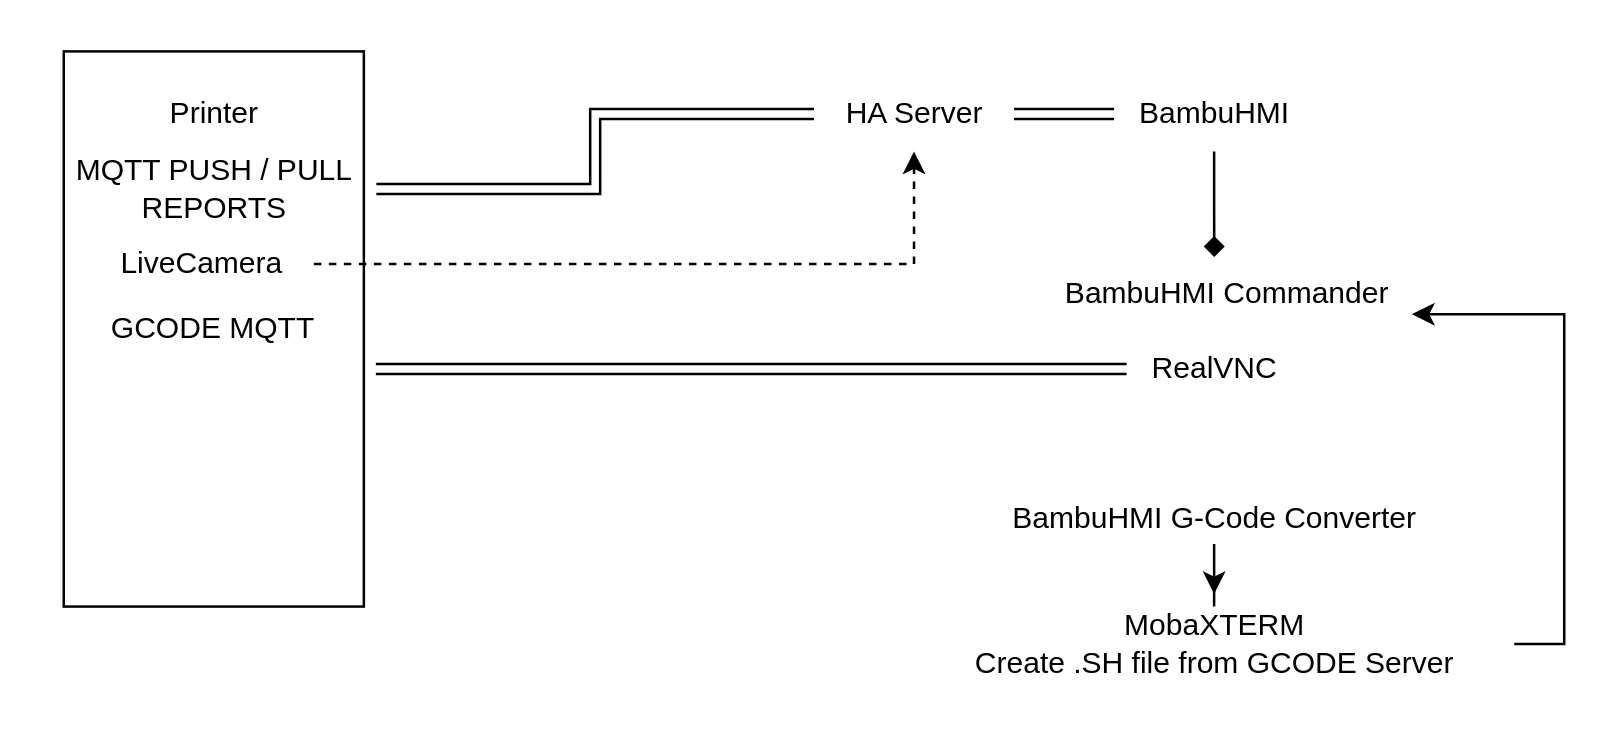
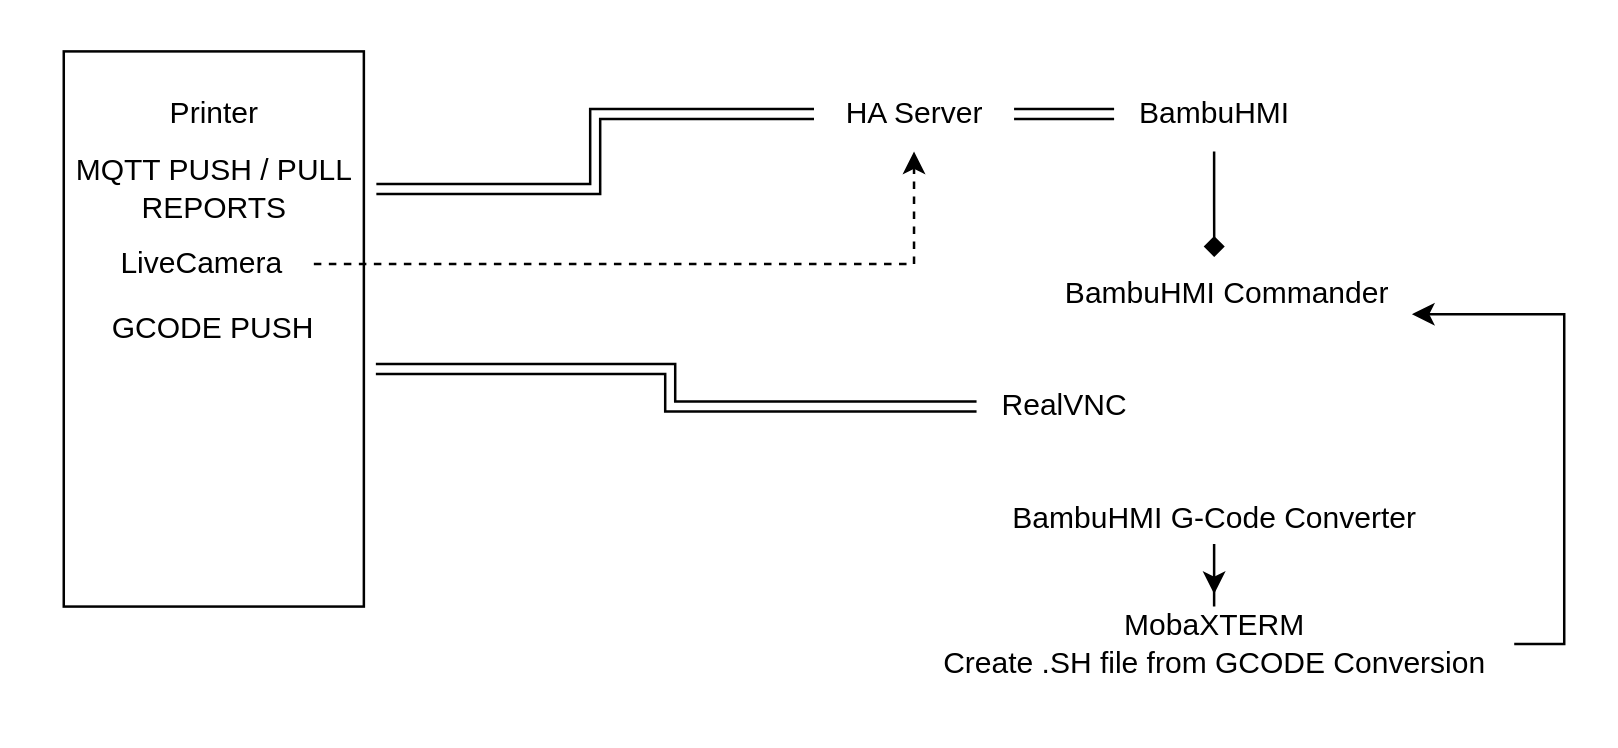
- <mxCell id="2" value="GCODE MQTT" style="rounded=0;whiteSpace=wrap;html=1;" vertex="1" parent="1"><mxGeometry x="25" y="20" width="120" height="222" as="geometry" /></mxCell>
+ <mxCell id="2" value="GCODE PUSH" style="rounded=0;whiteSpace=wrap;html=1;" vertex="1" parent="1"><mxGeometry x="25" y="20" width="120" height="222" as="geometry" /></mxCell>
- <mxCell id="10" value="RealVNC" style="text;html=1;align=center;verticalAlign=middle;resizable=0;points=[];autosize=1;strokeColor=none;fillColor=none;" vertex="1" parent="1"><mxGeometry x="450" y="132" width="70" height="30" as="geometry" /></mxCell>
+ <mxCell id="10" value="RealVNC" style="text;html=1;align=center;verticalAlign=middle;resizable=0;points=[];autosize=1;strokeColor=none;fillColor=none;" vertex="1" parent="1"><mxGeometry x="390" y="147" width="70" height="30" as="geometry" /></mxCell>
- <mxCell id="11" value="MobaXTERM&lt;div&gt;Create .SH file from GCODE Server&lt;/div&gt;" style="text;html=1;align=center;verticalAlign=middle;resizable=0;points=[];autosize=1;strokeColor=none;fillColor=none;" vertex="1" parent="1"><mxGeometry x="365" y="237" width="240" height="40" as="geometry" /></mxCell>
+ <mxCell id="11" value="MobaXTERM&lt;div&gt;Create .SH file from GCODE Conversion&lt;/div&gt;" style="text;html=1;align=center;verticalAlign=middle;resizable=0;points=[];autosize=1;strokeColor=none;fillColor=none;" vertex="1" parent="1"><mxGeometry x="365" y="237" width="240" height="40" as="geometry" /></mxCell>
